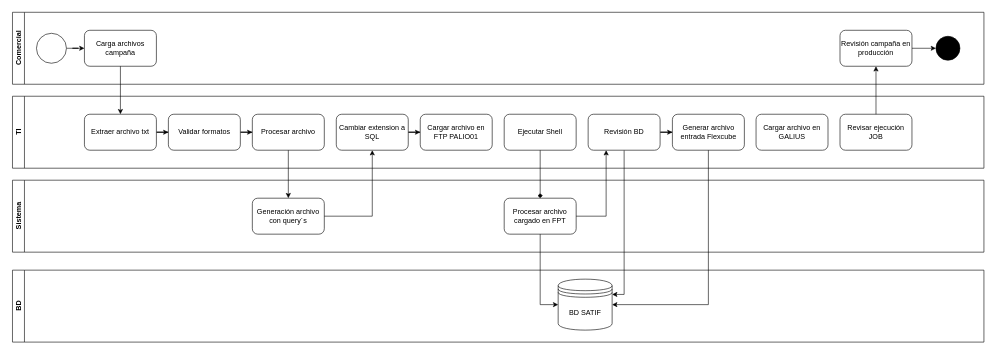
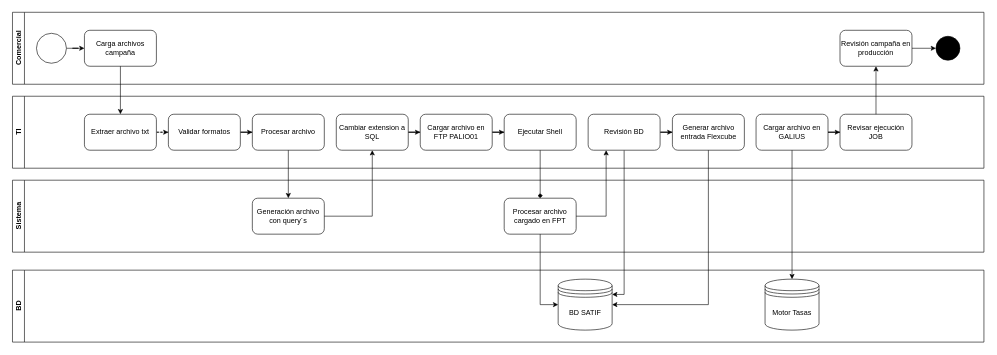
- <mxCell id="3" value="" style="edgeStyle=orthogonalEdgeStyle;rounded=0;orthogonalLoop=1;jettySize=auto;html=1;" edge="1" parent="2" source="4" target="6"><mxGeometry relative="1" as="geometry" /></mxCell>
+ <mxCell id="3" value="" style="edgeStyle=orthogonalEdgeStyle;rounded=0;orthogonalLoop=1;jettySize=auto;html=1;dashed=1;" edge="1" parent="2" source="4" target="6"><mxGeometry relative="1" as="geometry" /></mxCell>
+ <mxCell id="10" value="" style="edgeStyle=orthogonalEdgeStyle;rounded=0;orthogonalLoop=1;jettySize=auto;html=1;" edge="1" parent="2" source="11" target="12"><mxGeometry relative="1" as="geometry" /></mxCell>
+ <mxCell id="14" value="" style="edgeStyle=orthogonalEdgeStyle;rounded=0;orthogonalLoop=1;jettySize=auto;html=1;" edge="1" parent="2" source="15" target="16"><mxGeometry relative="1" as="geometry" /></mxCell>
+ <mxCell id="41" style="edgeStyle=orthogonalEdgeStyle;rounded=0;orthogonalLoop=1;jettySize=auto;html=1;entryX=0.5;entryY=0;entryDx=0;entryDy=0;" edge="1" parent="1" source="15" target="37"><mxGeometry relative="1" as="geometry" /></mxCell>
+ <mxCell id="37" value="Motor Tasas" style="shape=datastore;whiteSpace=wrap;html=1;" vertex="1" parent="35"><mxGeometry x="1255" y="15" width="90" height="85" as="geometry" /></mxCell>
